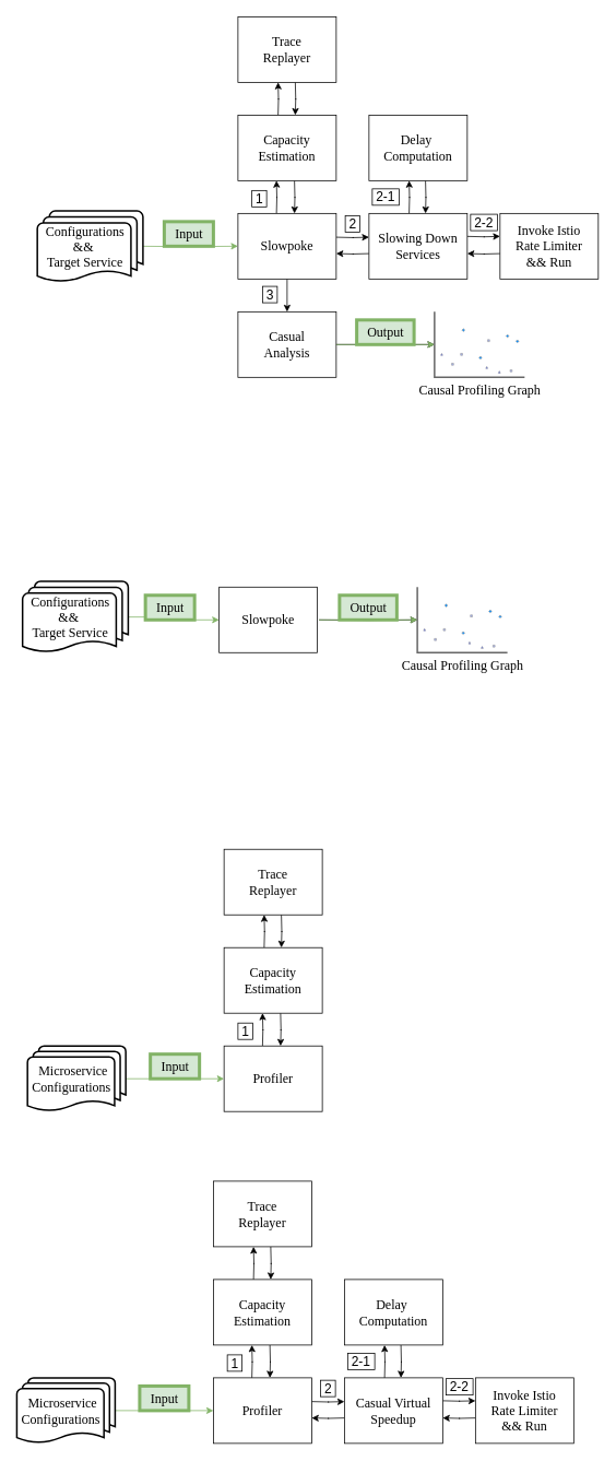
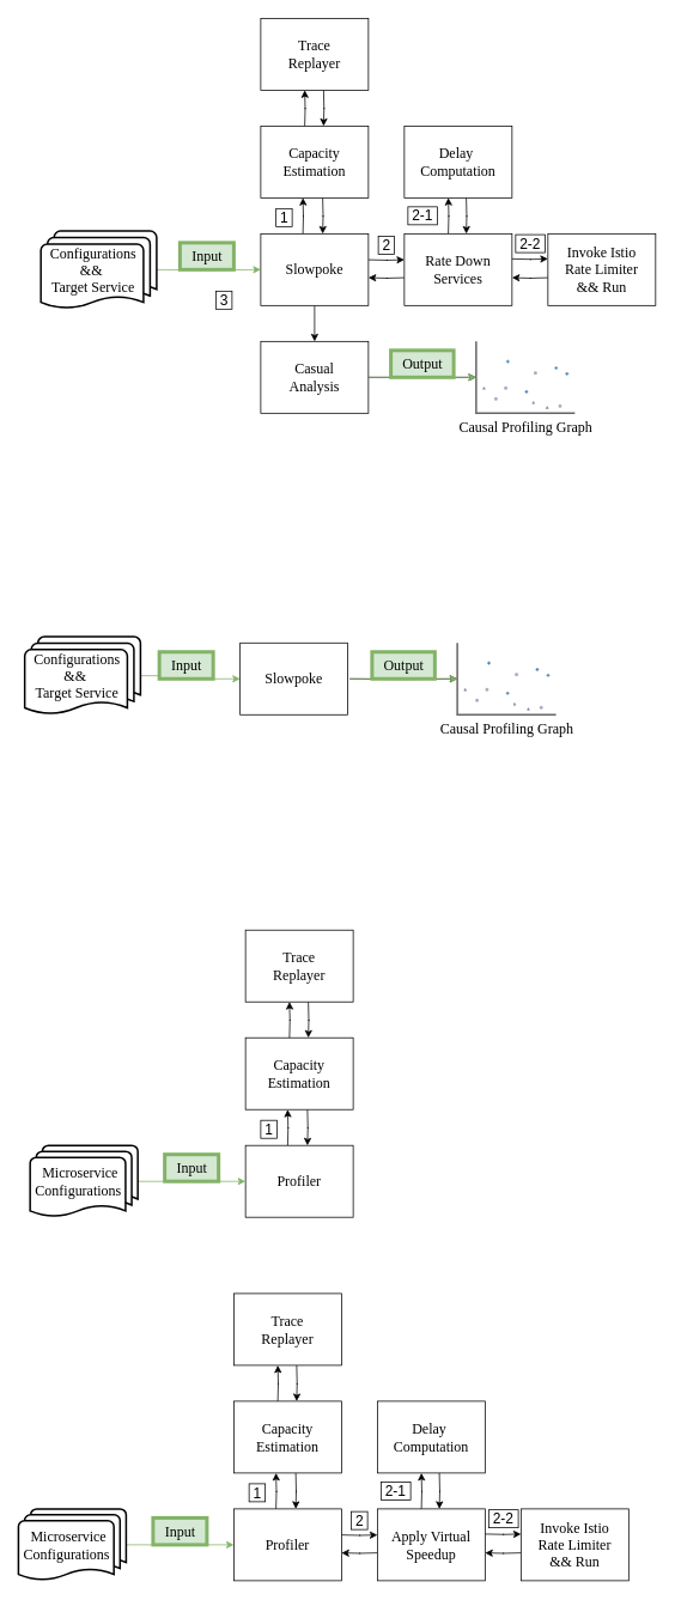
- <mxCell id="16" value="&lt;font style=&quot;font-size: 16px;&quot;&gt;Slowing Down Services&lt;br&gt;&lt;/font&gt;" style="whiteSpace=wrap;html=1;fillColor=default;fontFamily=Times New Roman;" parent="1" vertex="1"><mxGeometry x="450" y="260" width="120" height="80" as="geometry" /></mxCell>
+ <mxCell id="16" value="&lt;font style=&quot;font-size: 16px;&quot;&gt;Rate Down Services&lt;br&gt;&lt;/font&gt;" style="whiteSpace=wrap;html=1;fillColor=default;fontFamily=Times New Roman;" parent="1" vertex="1"><mxGeometry x="450" y="260" width="120" height="80" as="geometry" /></mxCell>
- <mxCell id="31" value="&lt;font style=&quot;font-size: 16px;&quot;&gt;&amp;nbsp;3&amp;nbsp;&lt;/font&gt;" style="text;html=1;align=center;verticalAlign=middle;resizable=0;points=[];autosize=1;strokeColor=none;fillColor=none;labelBorderColor=default;" parent="1" vertex="1"><mxGeometry x="311" y="343" width="36" height="31" as="geometry" /></mxCell>
+ <mxCell id="31" value="&lt;font style=&quot;font-size: 16px;&quot;&gt;&amp;nbsp;3&amp;nbsp;&lt;/font&gt;" style="text;html=1;align=center;verticalAlign=middle;resizable=0;points=[];autosize=1;strokeColor=none;fillColor=none;labelBorderColor=default;" parent="1" vertex="1"><mxGeometry x="231" y="318" width="36" height="31" as="geometry" /></mxCell>
- <mxCell id="61" value="&lt;font style=&quot;font-size: 16px;&quot;&gt;Casual Virtual&lt;br&gt;Speedup&lt;br&gt;&lt;/font&gt;" style="whiteSpace=wrap;html=1;fillColor=default;fontFamily=Times New Roman;" parent="1" vertex="1"><mxGeometry x="420" y="1681" width="120" height="80" as="geometry" /></mxCell>
+ <mxCell id="61" value="&lt;font style=&quot;font-size: 16px;&quot;&gt;Apply Virtual&lt;br&gt;Speedup&lt;br&gt;&lt;/font&gt;" style="whiteSpace=wrap;html=1;fillColor=default;fontFamily=Times New Roman;" parent="1" vertex="1"><mxGeometry x="420" y="1681" width="120" height="80" as="geometry" /></mxCell>
